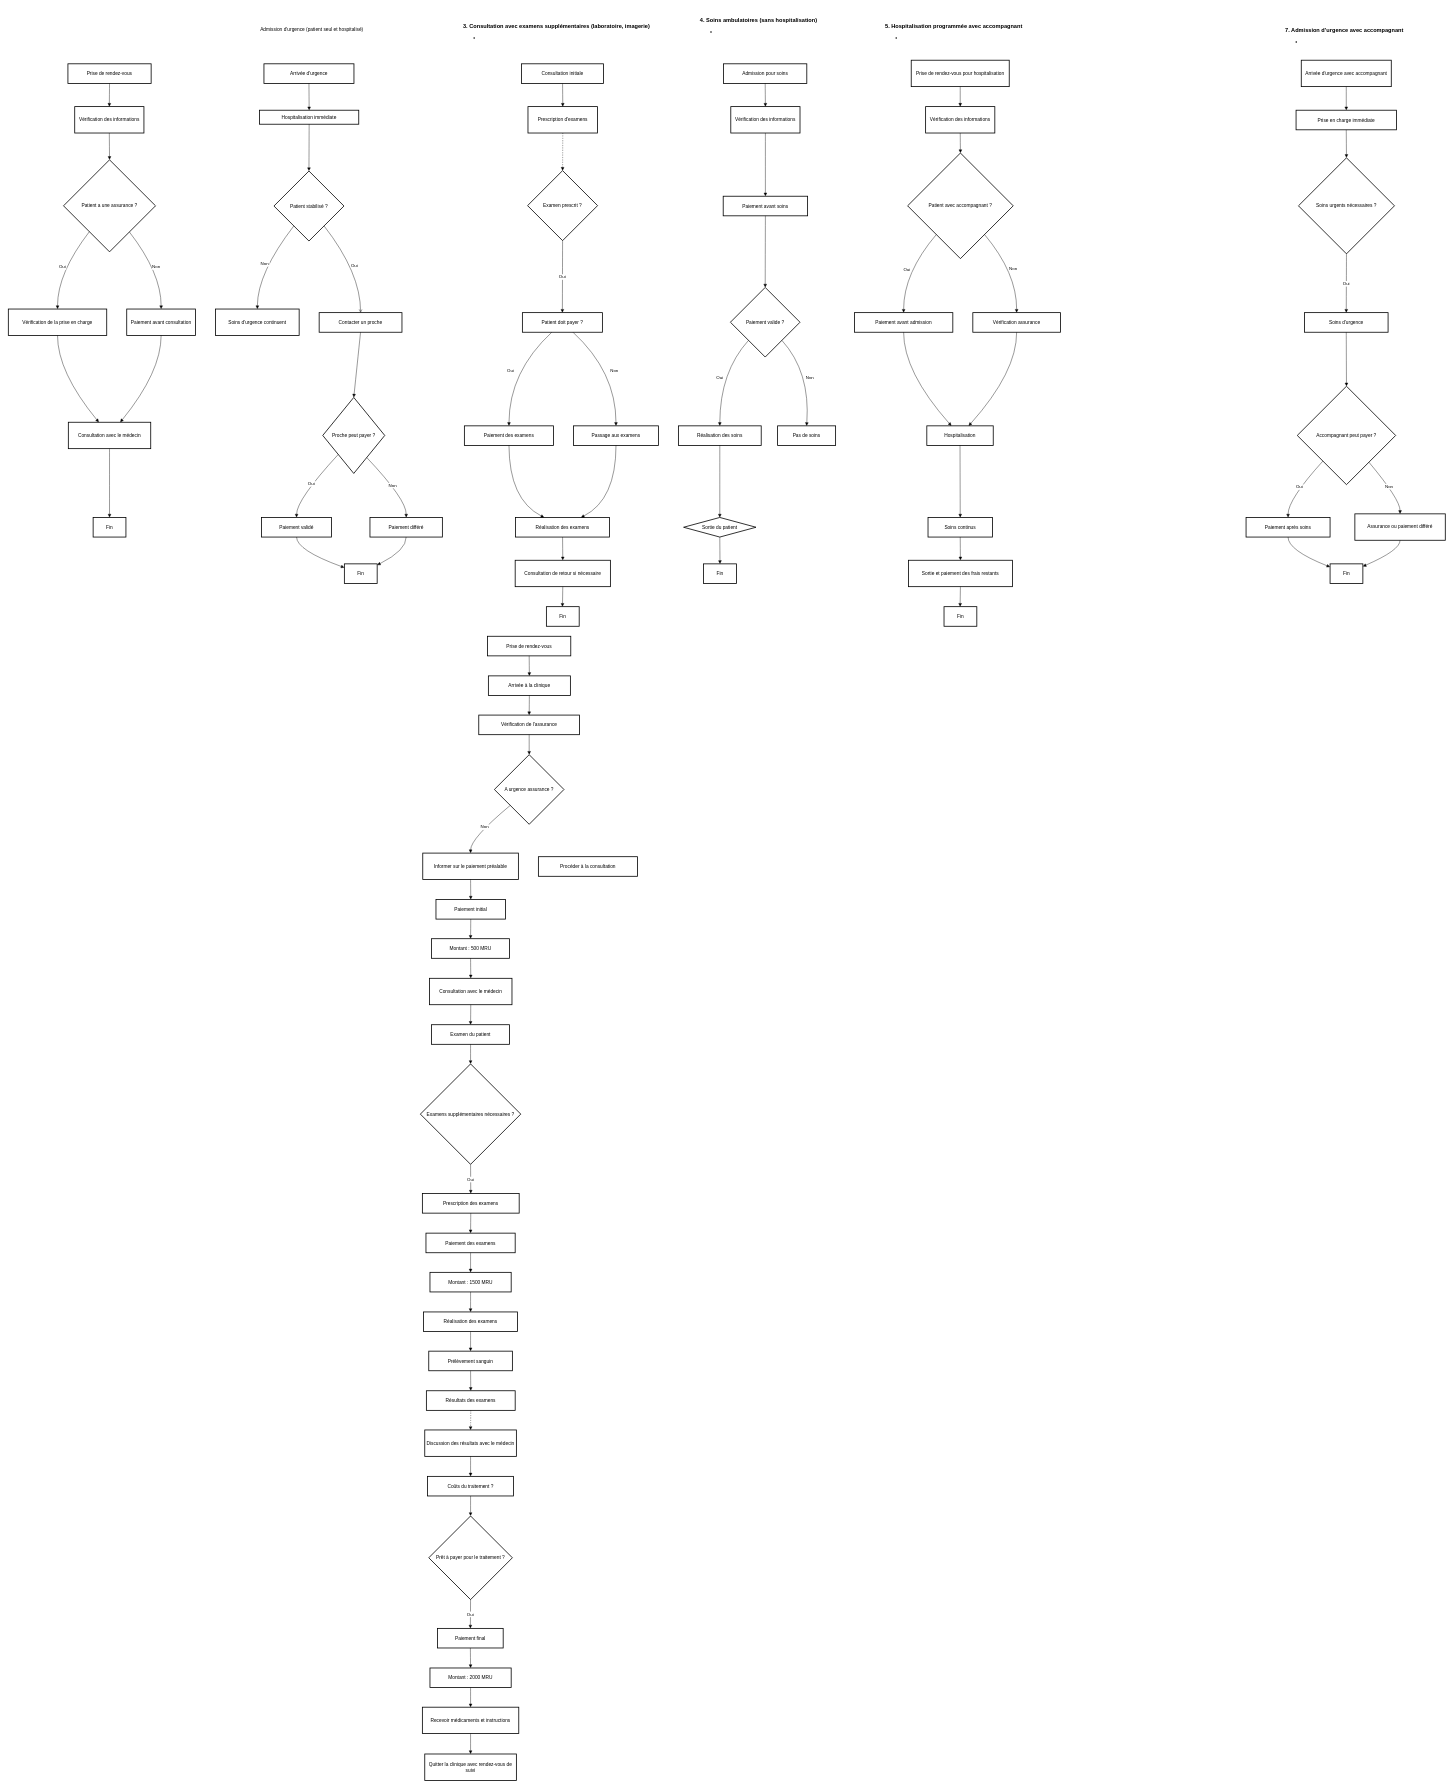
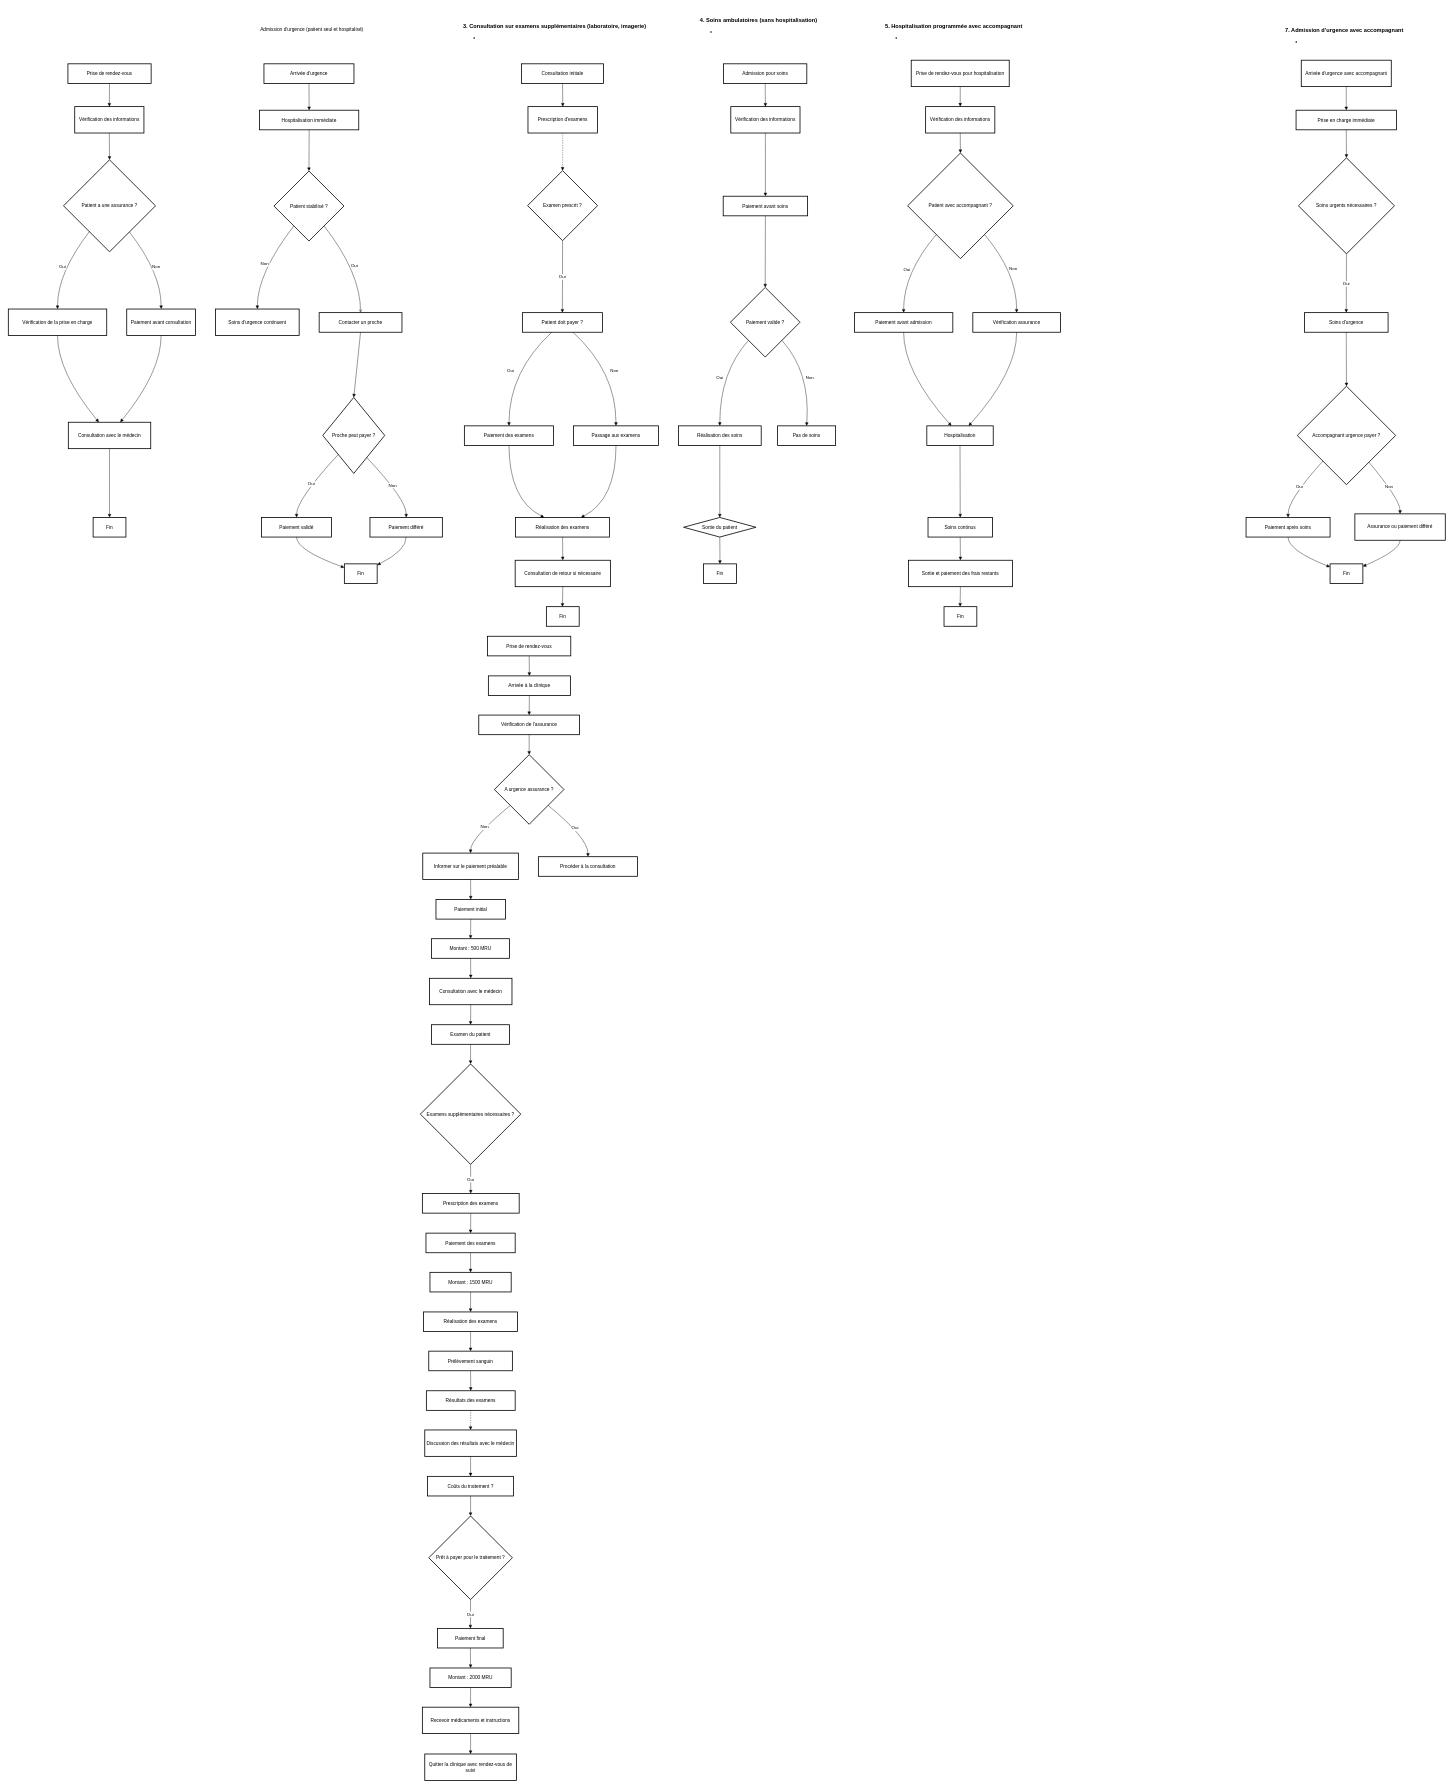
- <mxCell id="102" value="&lt;h3&gt;3. &lt;strong&gt;Consultation avec examens supplémentaires (laboratoire, imagerie)&lt;/strong&gt;&lt;/h3&gt;&lt;ul&gt;&lt;li&gt;&lt;/li&gt;&lt;/ul&gt;" style="text;whiteSpace=wrap;html=1;" vertex="1" parent="1"><mxGeometry x="1155" y="35" width="500" height="90" as="geometry" /></mxCell>
+ <mxCell id="102" value="&lt;h3&gt;3. &lt;strong&gt;Consultation sur examens supplémentaires (laboratoire, imagerie)&lt;/strong&gt;&lt;/h3&gt;&lt;ul&gt;&lt;li&gt;&lt;/li&gt;&lt;/ul&gt;" style="text;whiteSpace=wrap;html=1;" vertex="1" parent="1"><mxGeometry x="1155" y="35" width="500" height="90" as="geometry" /></mxCell>
- <mxCell id="10" value="Hospitalisation immédiate" style="whiteSpace=wrap;strokeWidth=2;" vertex="1" parent="1"><mxGeometry x="648" y="275" width="248" height="35" as="geometry" /></mxCell>
+ <mxCell id="10" value="Hospitalisation immédiate" style="whiteSpace=wrap;strokeWidth=2;" vertex="1" parent="1"><mxGeometry x="648" y="275" width="248" height="49" as="geometry" /></mxCell>
- <mxCell id="48" value="Accompagnant peut payer ?" style="rhombus;strokeWidth=2;whiteSpace=wrap;" vertex="1" parent="1"><mxGeometry x="3242" y="965" width="246" height="246" as="geometry" /></mxCell>
+ <mxCell id="48" value="Accompagnant urgence payer ?" style="rhombus;strokeWidth=2;whiteSpace=wrap;" vertex="1" parent="1"><mxGeometry x="3242" y="965" width="246" height="246" as="geometry" /></mxCell>
+ <mxCell id="134" value="Oui" style="curved=1;startArrow=none;endArrow=block;exitX=1;exitY=0.92;entryX=0.5;entryY=-0.01;rounded=0;" edge="1" parent="1" source="109" target="111"><mxGeometry relative="1" as="geometry"><Array as="points"><mxPoint x="1469" y="2095" /></Array></mxGeometry></mxCell>
